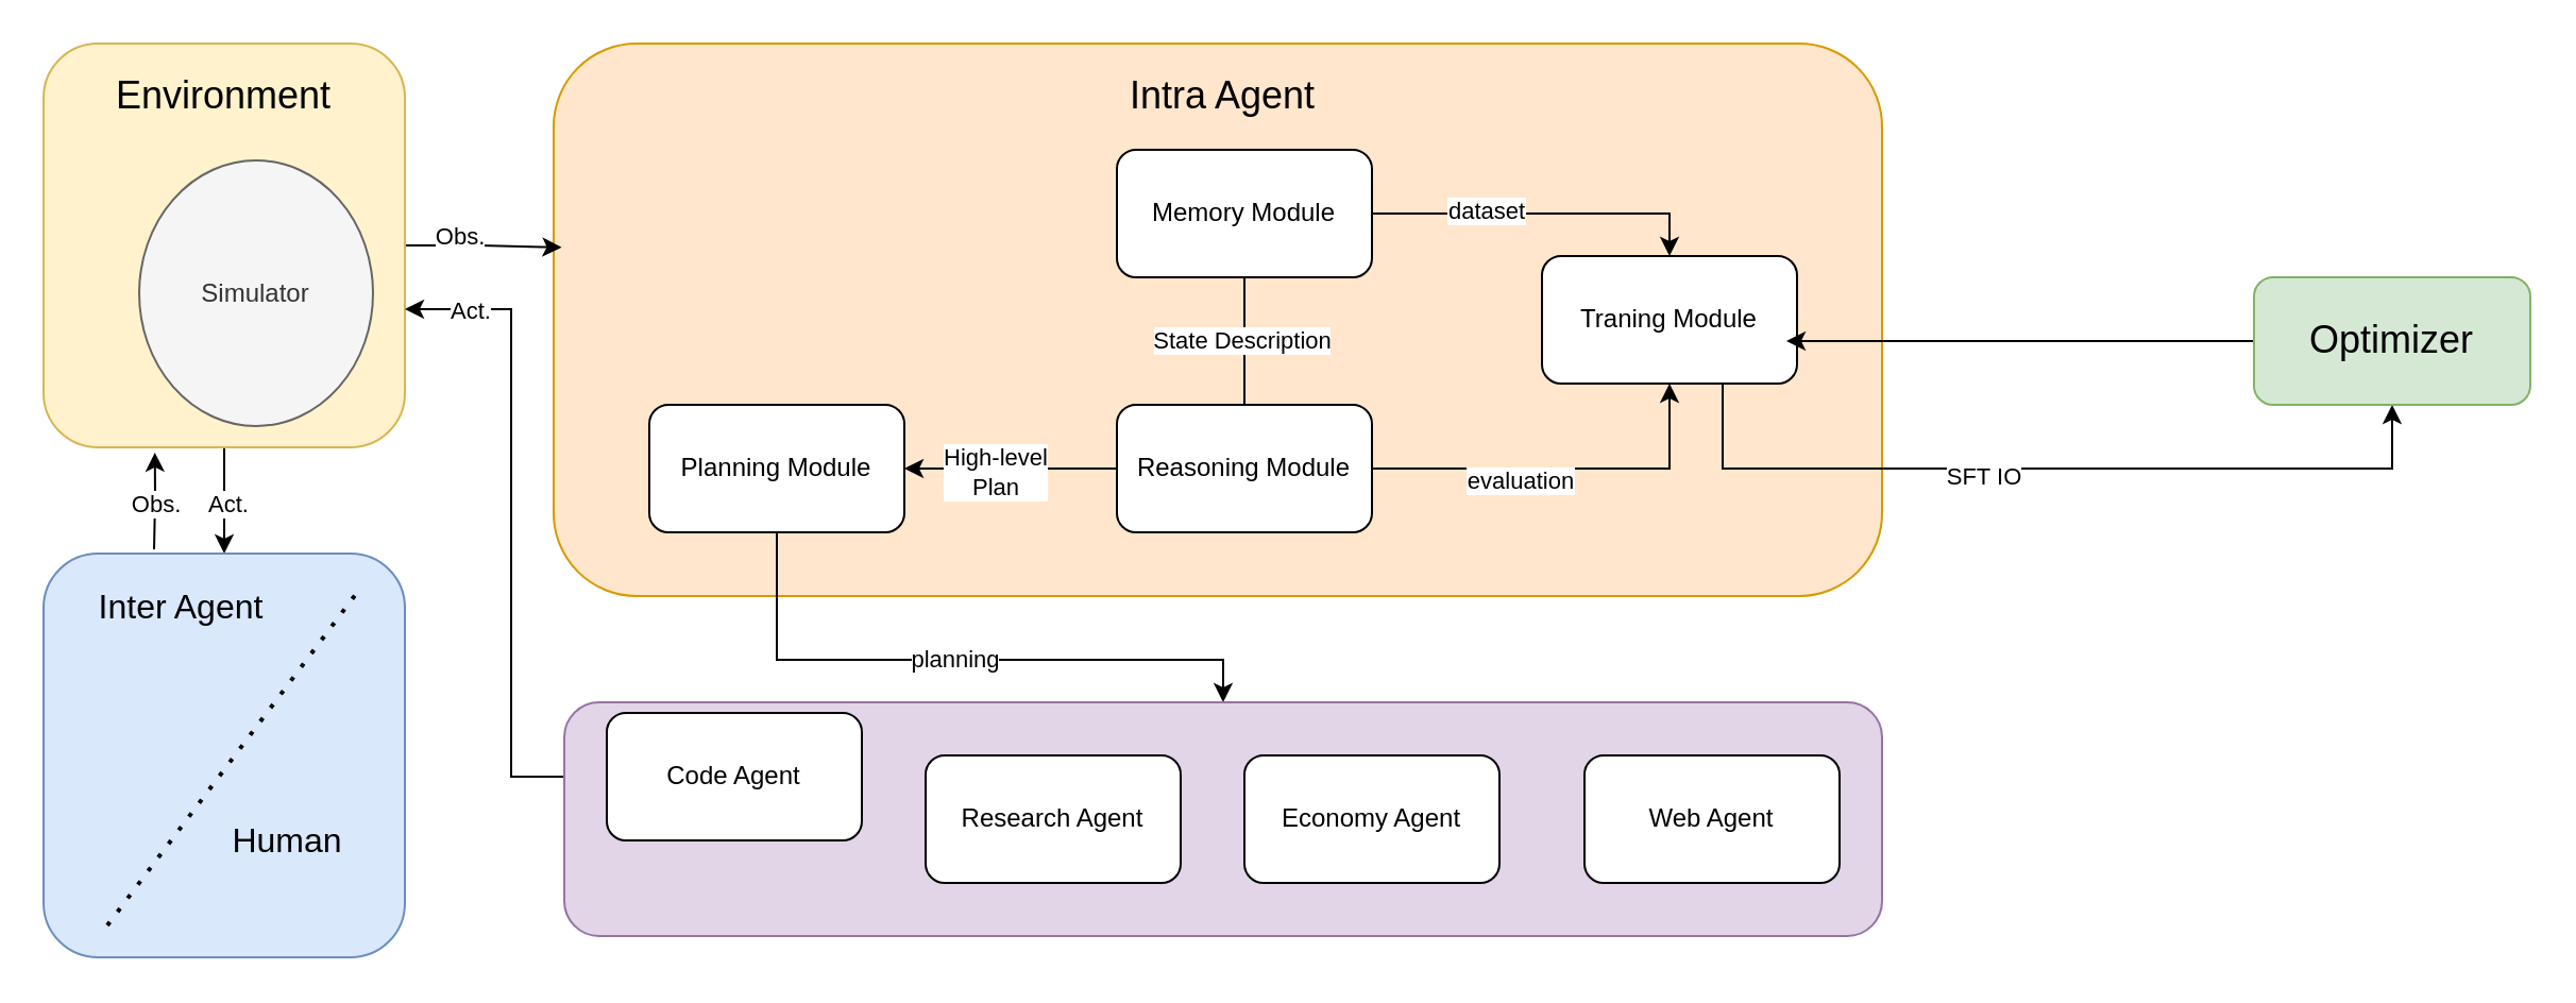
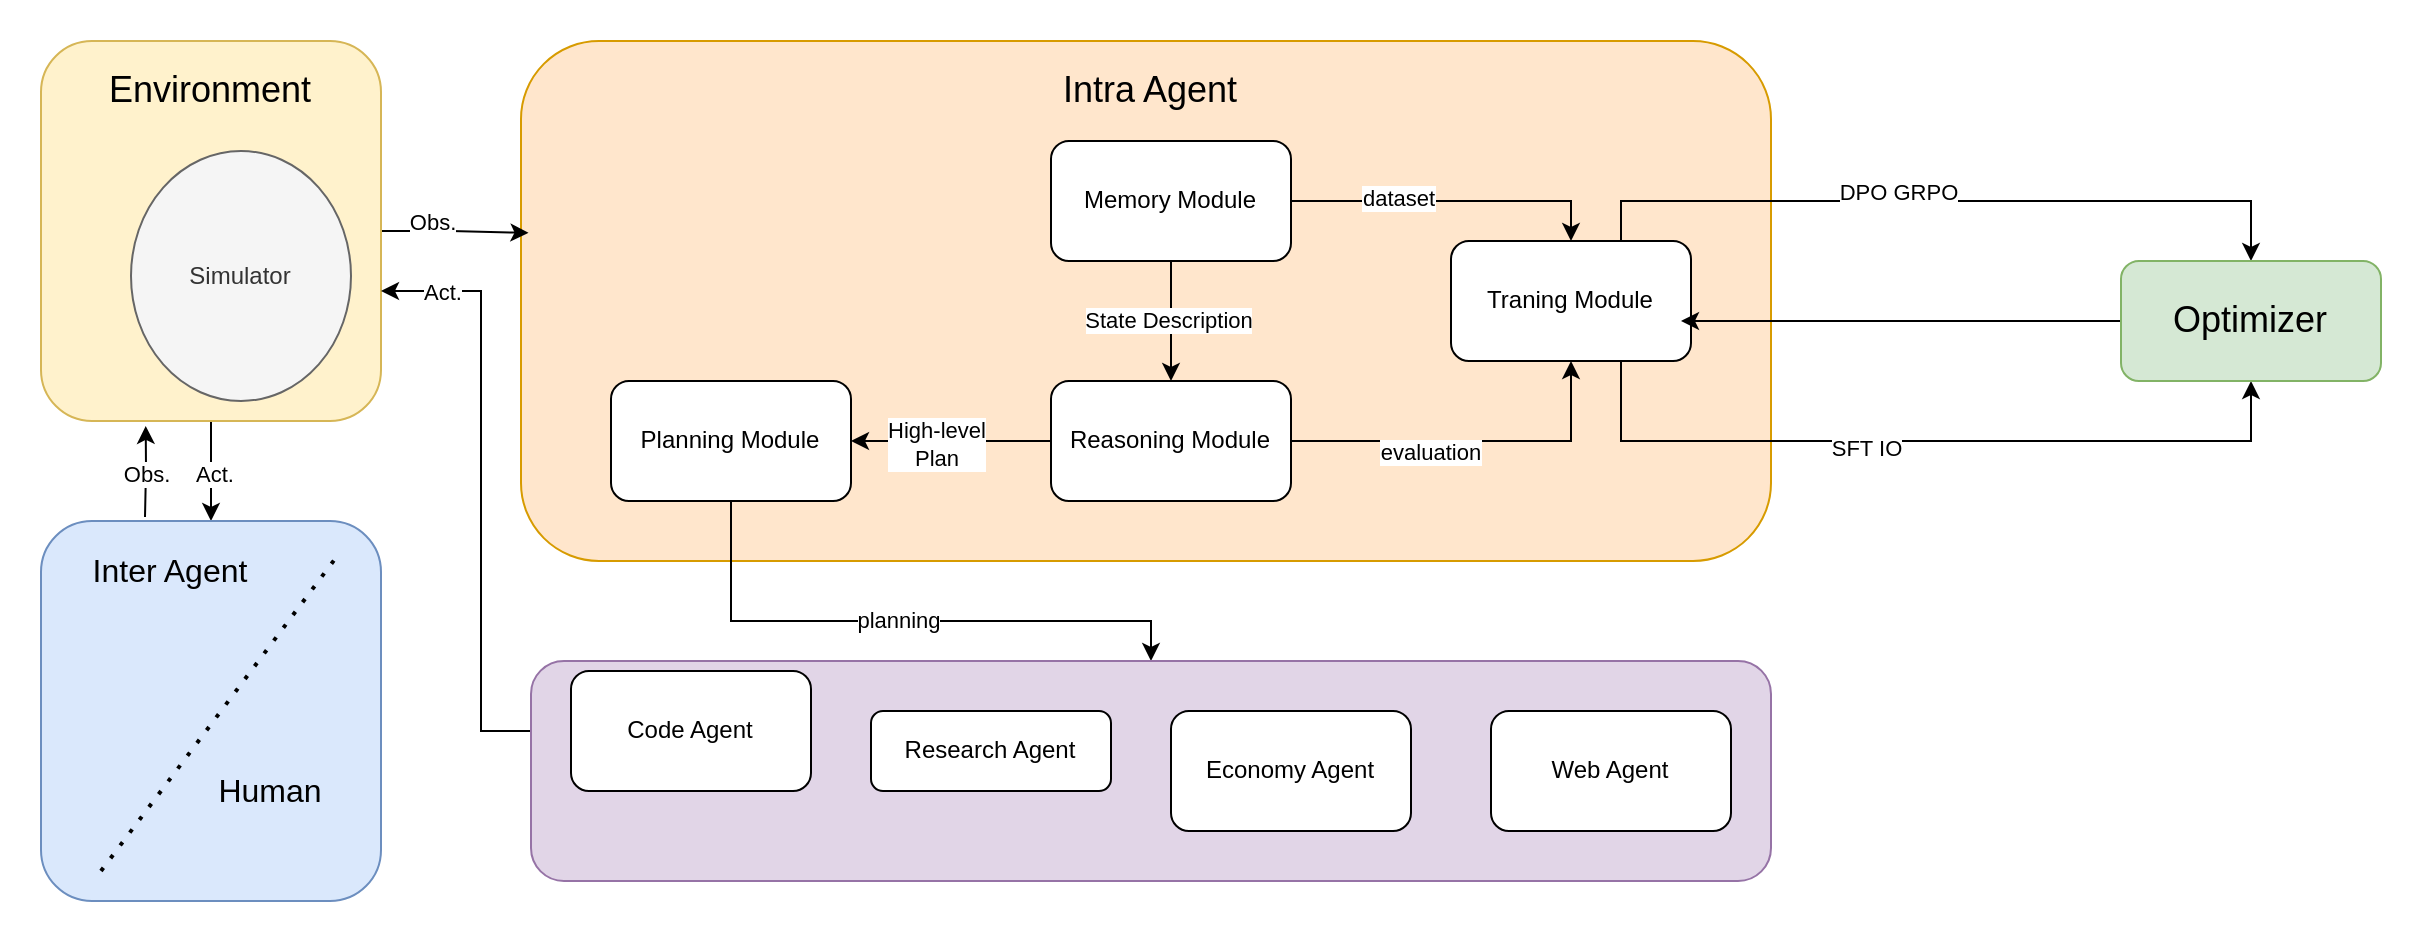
+ <mxCell id="15" value="" style="edgeStyle=orthogonalEdgeStyle;rounded=0;orthogonalLoop=1;jettySize=auto;html=1;entryX=0.5;entryY=0;entryDx=0;entryDy=0;" edge="1" parent="1" source="19" target="43"><mxGeometry relative="1" as="geometry"><mxPoint x="930" y="80" as="targetPoint" /><Array as="points"><mxPoint x="810" y="100" /><mxPoint x="1125" y="100" /></Array></mxGeometry></mxCell>
+ <mxCell id="16" value="DPO GRPO" style="edgeLabel;html=1;align=center;verticalAlign=middle;resizable=0;points=[];" vertex="1" connectable="0" parent="15"><mxGeometry x="0.107" y="-3" relative="1" as="geometry"><mxPoint x="-44" y="-8" as="offset" /></mxGeometry></mxCell>
- <mxCell id="12" value="" style="edgeStyle=orthogonalEdgeStyle;rounded=0;orthogonalLoop=1;jettySize=auto;html=1;endArrow=none;" edge="1" parent="1" source="14" target="24"><mxGeometry relative="1" as="geometry" /></mxCell>
+ <mxCell id="12" value="" style="edgeStyle=orthogonalEdgeStyle;rounded=0;orthogonalLoop=1;jettySize=auto;html=1;" edge="1" parent="1" source="14" target="24"><mxGeometry relative="1" as="geometry" /></mxCell>
- <mxCell id="32" value="Research Agent" style="rounded=1;whiteSpace=wrap;html=1;" vertex="1" parent="1"><mxGeometry x="435" y="355" width="120" height="60" as="geometry" /></mxCell>
+ <mxCell id="32" value="Research Agent" style="rounded=1;whiteSpace=wrap;html=1;" vertex="1" parent="1"><mxGeometry x="435" y="355" width="120" height="40" as="geometry" /></mxCell>
